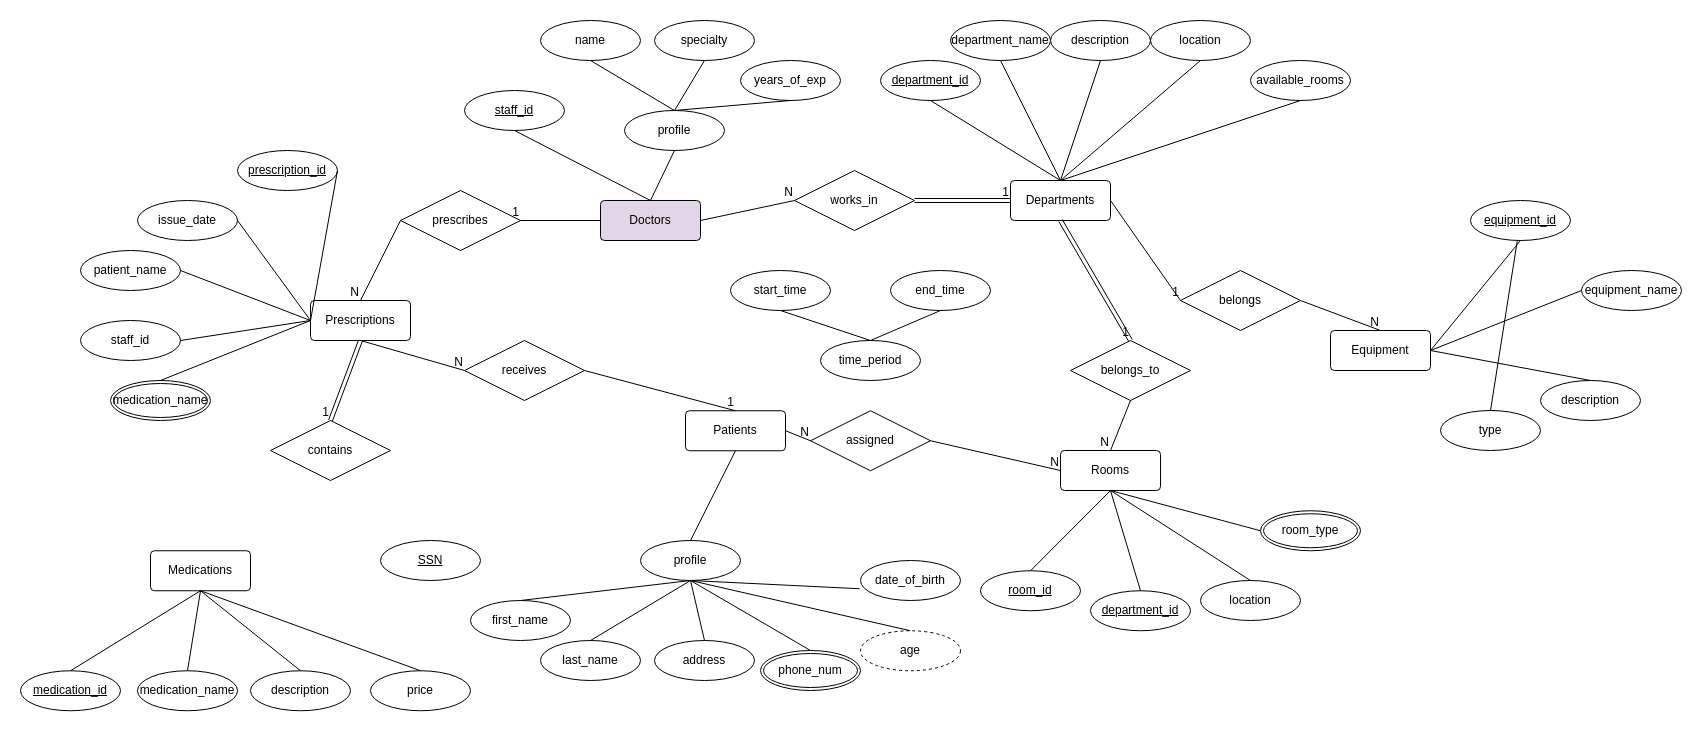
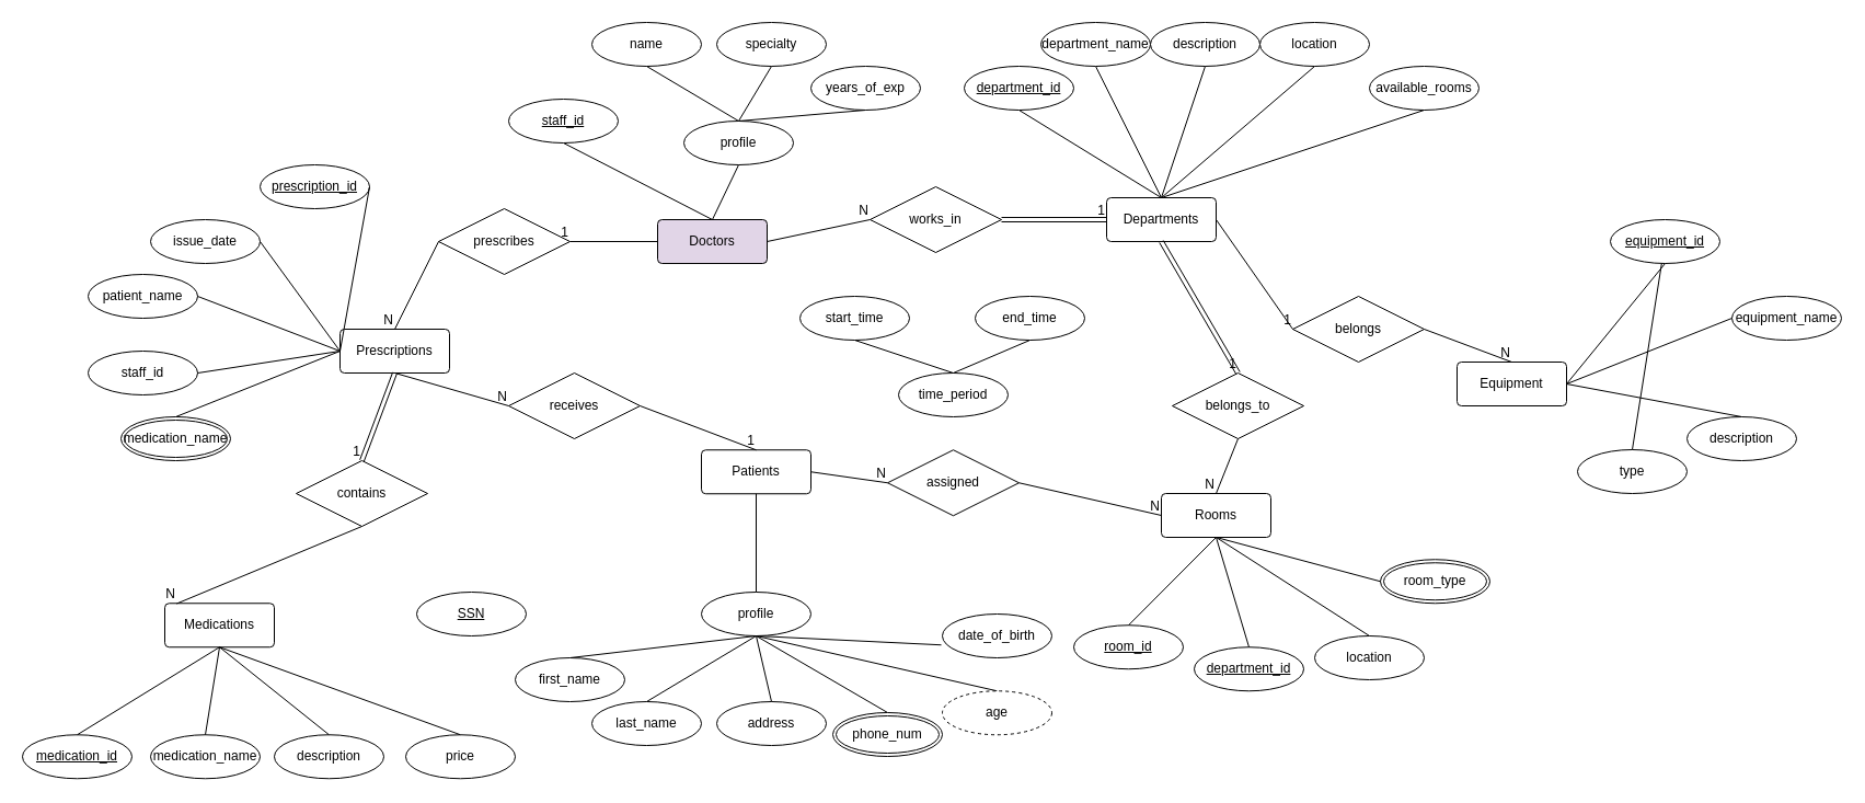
- <mxCell id="22" value="Patients" style="rounded=1;arcSize=10;whiteSpace=wrap;html=1;align=center;" parent="1" vertex="1"><mxGeometry x="685" y="410.26" width="100" height="40" as="geometry" /></mxCell>
+ <mxCell id="22" value="Patients" style="rounded=1;arcSize=10;whiteSpace=wrap;html=1;align=center;" parent="1" vertex="1"><mxGeometry x="640" y="410.26" width="100" height="40" as="geometry" /></mxCell>
+ <mxCell id="108" value="" style="endArrow=none;html=1;rounded=0;entryX=0.108;entryY=0.007;entryDx=0;entryDy=0;exitX=0.5;exitY=1;exitDx=0;exitDy=0;movable=1;resizable=1;rotatable=1;deletable=1;editable=1;locked=0;connectable=1;entryPerimeter=0;" edge="1" parent="1" source="107" target="43"><mxGeometry relative="1" as="geometry"><mxPoint y="330" as="sourcePoint" x="340" /><mxPoint x="100" y="495" as="targetPoint" /></mxGeometry></mxCell>
+ <mxCell id="109" value="N" style="resizable=1;html=1;whiteSpace=wrap;align=right;verticalAlign=bottom;movable=1;rotatable=1;deletable=1;editable=1;locked=0;connectable=1;" connectable="0" vertex="1" parent="108"><mxGeometry x="1" relative="1" as="geometry" /></mxCell>
